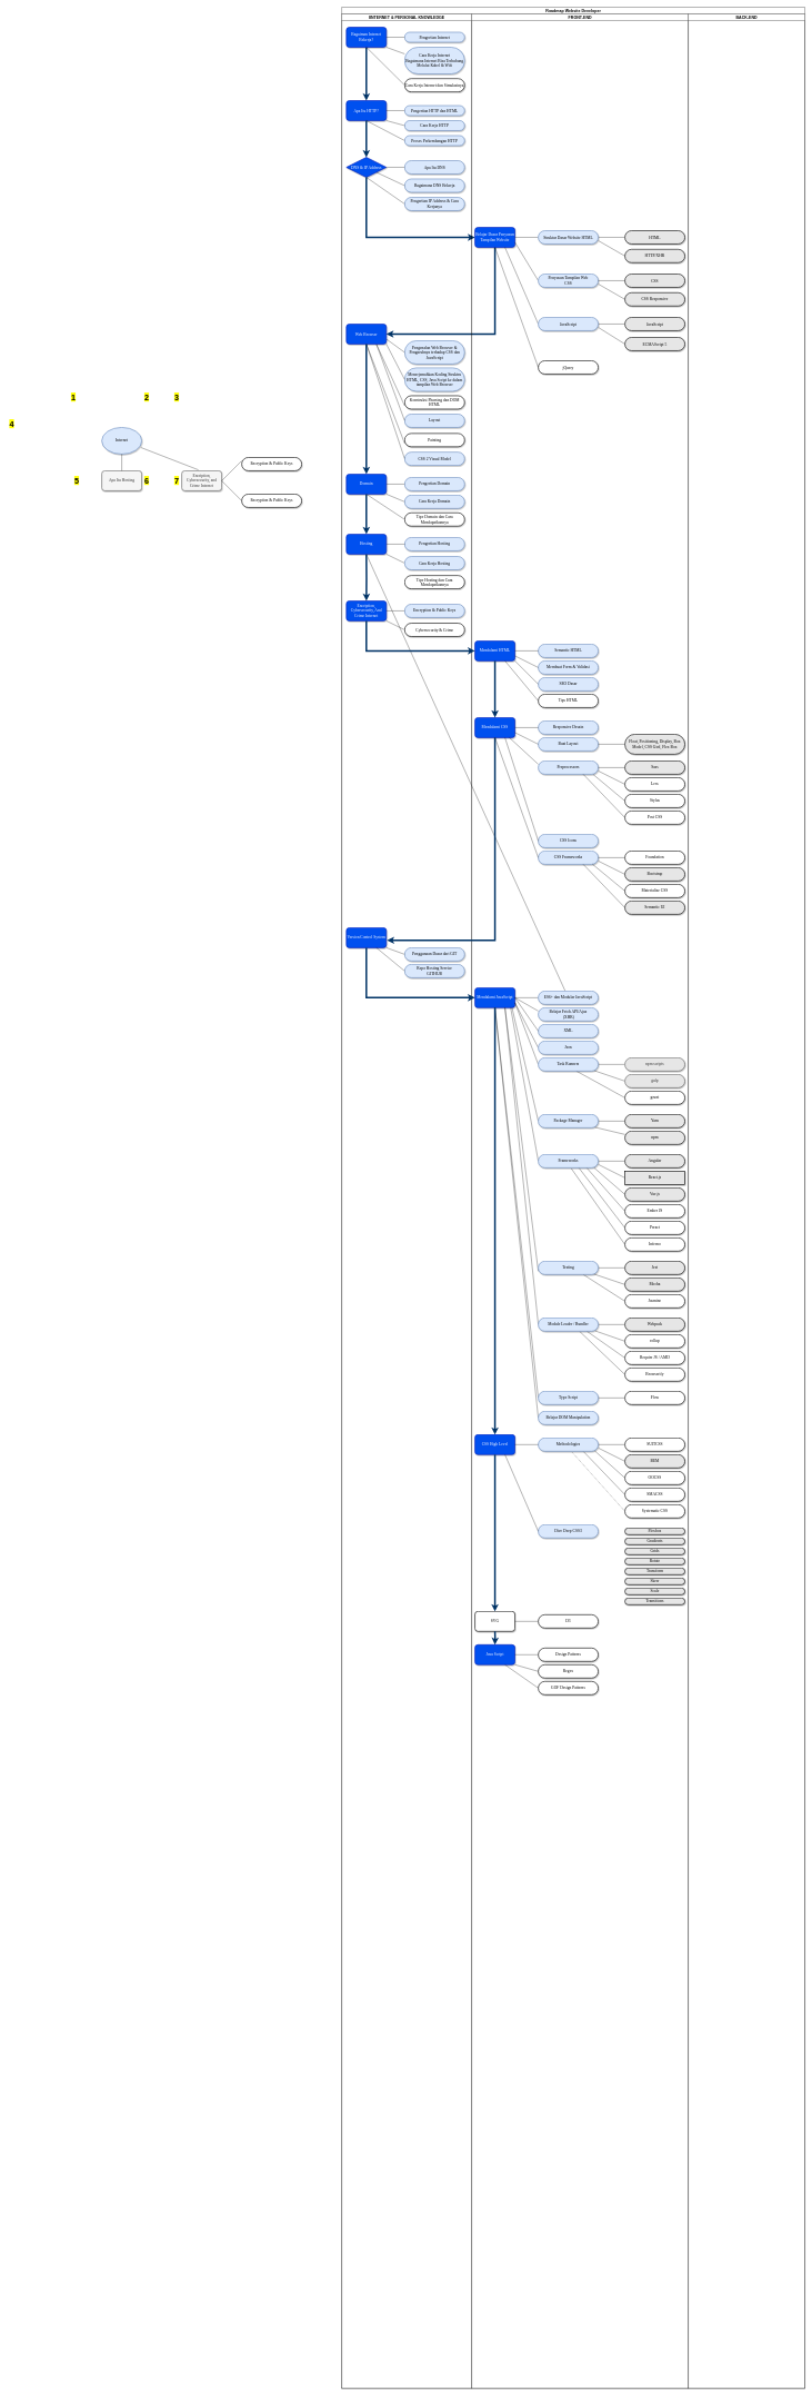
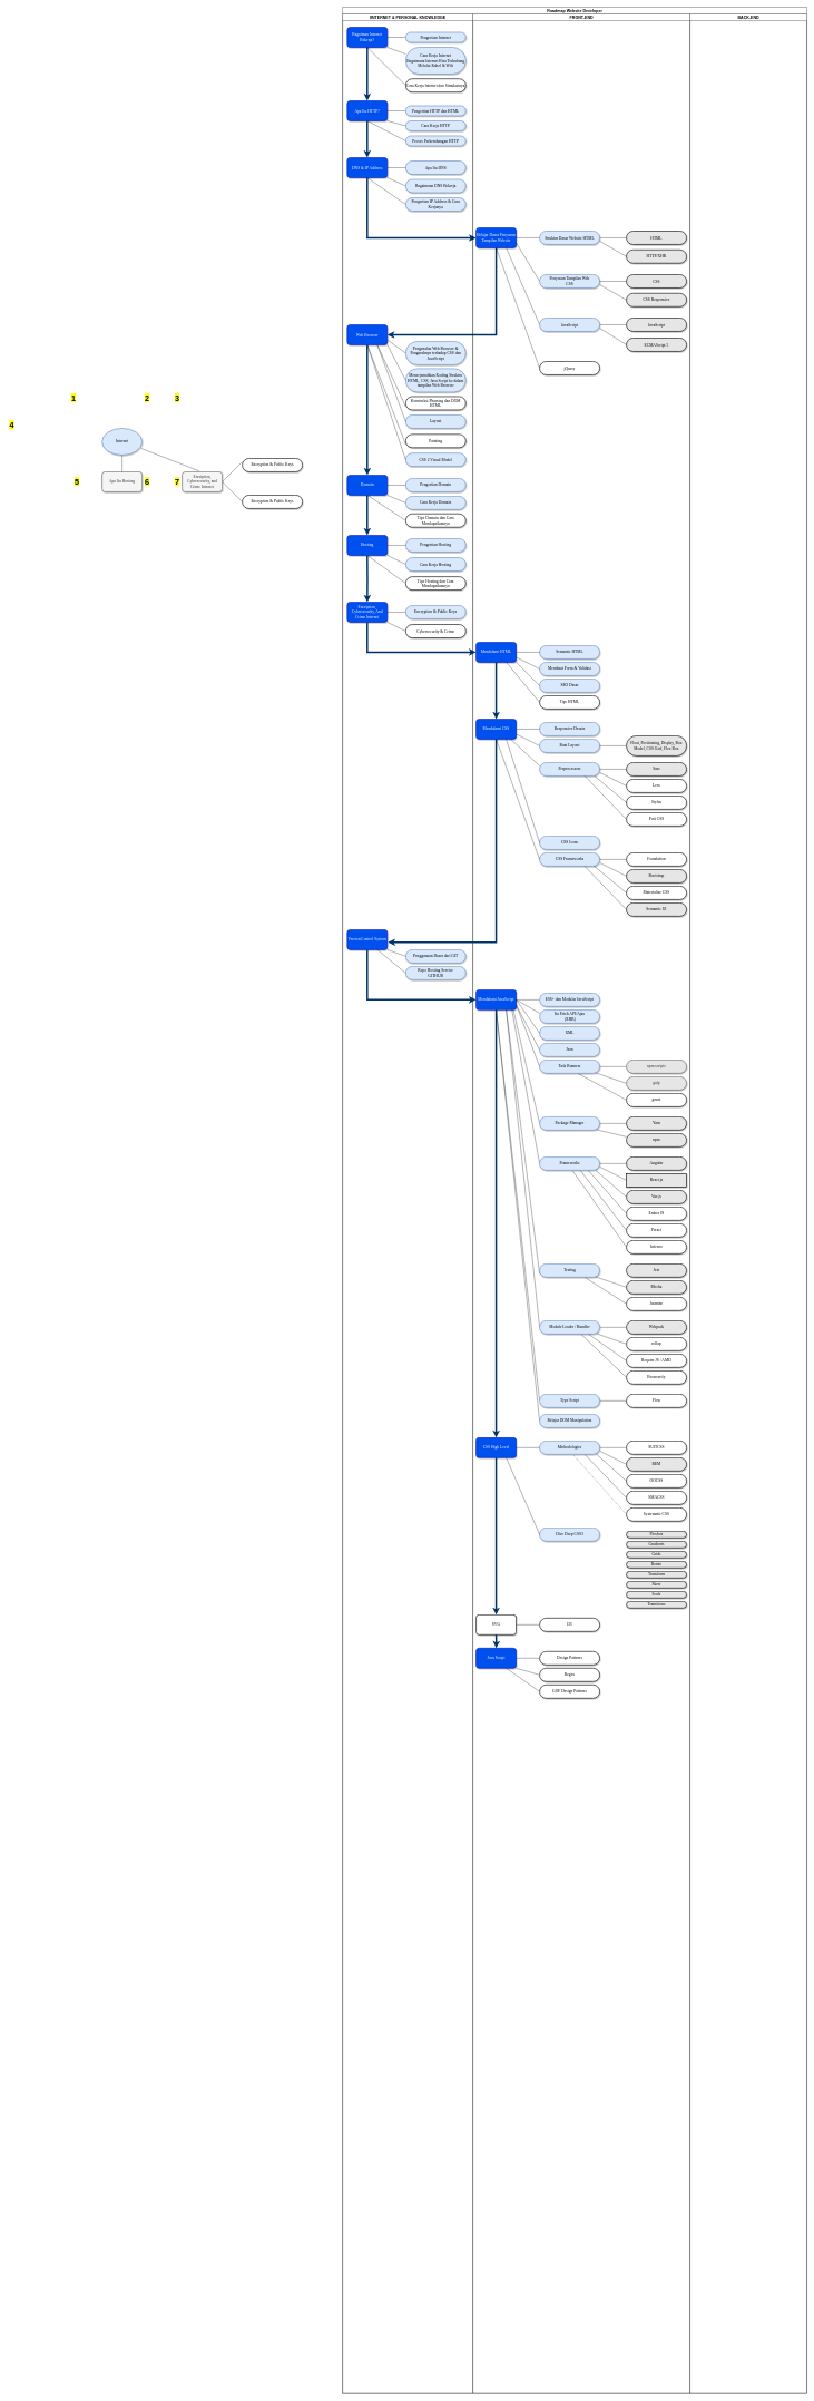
- <mxCell id="7" value="DNS &amp;amp; IP Address" style="rhombus;whiteSpace=wrap;html=1;shadow=1;comic=0;labelBackgroundColor=none;strokeWidth=2;fontFamily=Verdana;fontSize=12;align=center;fillColor=#0050ef;strokeColor=#001DBC;fontColor=#ffffff;" vertex="1" parent="1"><mxGeometry x="1039" y="470" width="120" height="60" as="geometry" /></mxCell>
+ <mxCell id="7" value="DNS &amp;amp; IP Address" style="rounded=1;whiteSpace=wrap;html=1;shadow=1;comic=0;labelBackgroundColor=none;strokeWidth=2;fontFamily=Verdana;fontSize=12;align=center;fillColor=#0050ef;strokeColor=#001DBC;fontColor=#ffffff;" vertex="1" parent="1"><mxGeometry x="1039" y="470" width="120" height="60" as="geometry" /></mxCell>
- <mxCell id="75" value="" style="endArrow=none;html=1;exitX=0.5;exitY=1;exitDx=0;exitDy=0;" edge="1" parent="66" source="73" target="156"><mxGeometry width="50" height="50" relative="1" as="geometry"><mxPoint x="144" y="1630.0" as="sourcePoint" /><mxPoint x="199" y="1660" as="targetPoint" /></mxGeometry></mxCell>
+ <mxCell id="75" value="" style="endArrow=none;html=1;exitX=0.5;exitY=1;exitDx=0;exitDy=0;entryX=0;entryY=0.5;entryDx=0;entryDy=0;" edge="1" parent="66" source="73" target="79"><mxGeometry width="50" height="50" relative="1" as="geometry"><mxPoint x="144" y="1630.0" as="sourcePoint" /><mxPoint x="199" y="1660" as="targetPoint" /></mxGeometry></mxCell>
- <mxCell id="155" value="Belajar Fetch API/Ajax&lt;br&gt;&amp;nbsp;(XHR)" style="whiteSpace=wrap;html=1;rounded=1;shadow=1;comic=0;labelBackgroundColor=none;strokeWidth=2;fontFamily=Verdana;fontSize=12;align=center;arcSize=50;fillColor=#dae8fc;strokeColor=#6c8ebf;" vertex="1" parent="87"><mxGeometry x="200" y="2980" width="180" height="40" as="geometry" /></mxCell>
+ <mxCell id="155" value="Itu Fetch API/Ajax&lt;br&gt;&amp;nbsp;(XHR)" style="whiteSpace=wrap;html=1;rounded=1;shadow=1;comic=0;labelBackgroundColor=none;strokeWidth=2;fontFamily=Verdana;fontSize=12;align=center;arcSize=50;fillColor=#dae8fc;strokeColor=#6c8ebf;" vertex="1" parent="87"><mxGeometry x="200" y="2980" width="180" height="40" as="geometry" /></mxCell>
- <mxCell id="113" value="" style="endArrow=none;html=1;exitX=0;exitY=0.5;exitDx=0;exitDy=0;entryX=1;entryY=0.5;entryDx=0;entryDy=0;" edge="1" parent="87" source="145" target="136"><mxGeometry width="50" height="50" relative="1" as="geometry"><mxPoint x="470" y="3700" as="sourcePoint" /><mxPoint x="309" y="3471.88" as="targetPoint" /></mxGeometry></mxCell>
